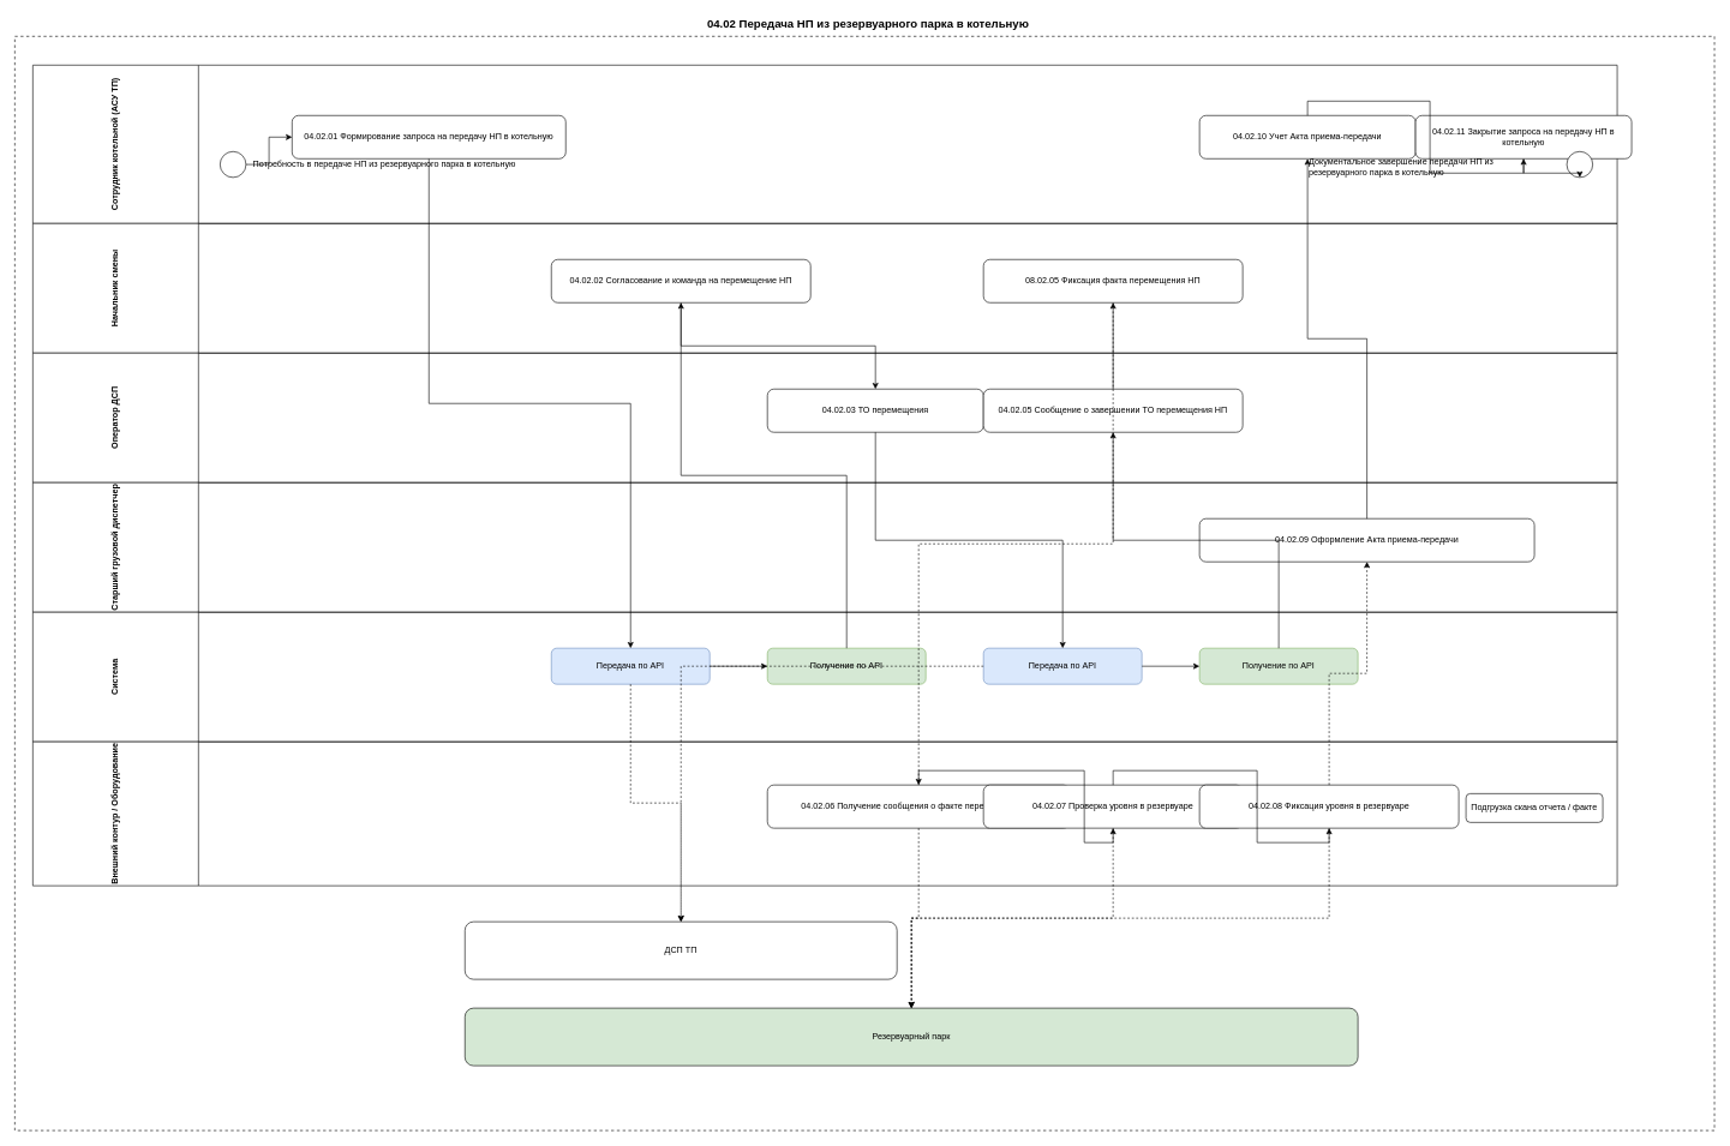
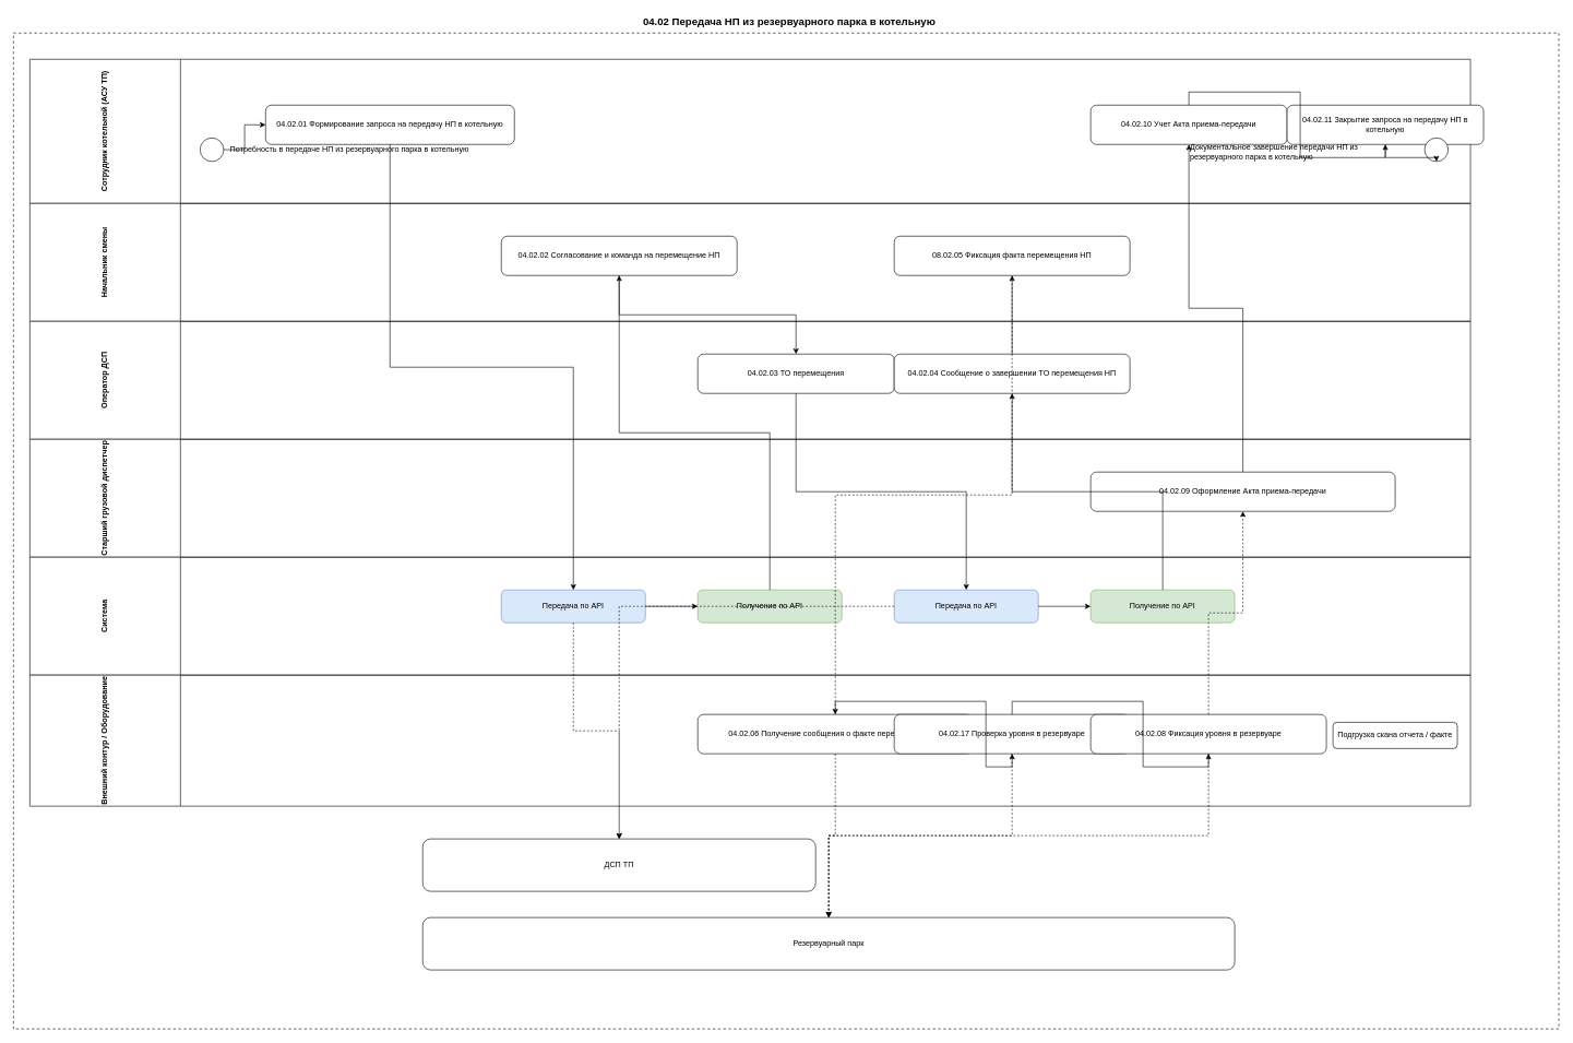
- <mxCell id="22" value="04.02.05 Сообщение о завершении ТО перемещения НП" style="rounded=1;whiteSpace=wrap;html=1;" vertex="1" parent="6"><mxGeometry x="1320" y="50" width="360" height="60" as="geometry" /></mxCell>
+ <mxCell id="22" value="04.02.04 Сообщение о завершении ТО перемещения НП" style="rounded=1;whiteSpace=wrap;html=1;" vertex="1" parent="6"><mxGeometry x="1320" y="50" width="360" height="60" as="geometry" /></mxCell>
- <mxCell id="29" value="04.02.07 Проверка уровня в резервуаре" style="rounded=1;whiteSpace=wrap;html=1;" vertex="1" parent="9"><mxGeometry x="1320" y="60" width="360" height="60" as="geometry" /></mxCell>
+ <mxCell id="29" value="04.02.17 Проверка уровня в резервуаре" style="rounded=1;whiteSpace=wrap;html=1;" vertex="1" parent="9"><mxGeometry x="1320" y="60" width="360" height="60" as="geometry" /></mxCell>
- <mxCell id="11" value="Резервуарный парк" style="rounded=1;whiteSpace=wrap;html=1;strokeWidth=1;fillColor=#d5e8d4;" vertex="1" parent="1"><mxGeometry x="645" y="1400" width="1240" height="80" as="geometry" /></mxCell>
+ <mxCell id="11" value="Резервуарный парк" style="rounded=1;whiteSpace=wrap;html=1;strokeWidth=1;" vertex="1" parent="1"><mxGeometry x="645" y="1400" width="1240" height="80" as="geometry" /></mxCell>
